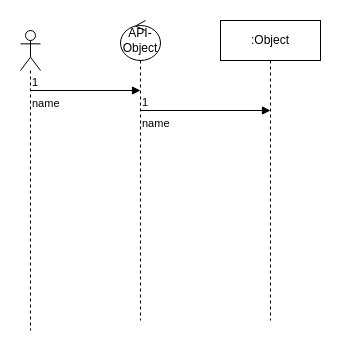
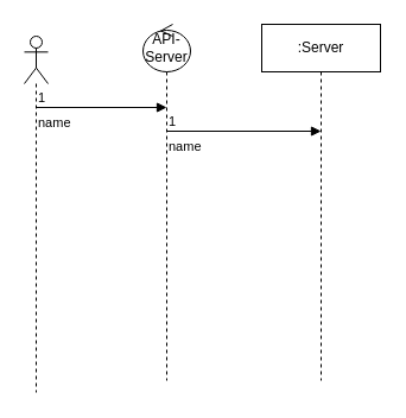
- <mxCell id="3" value="API-Object" style="shape=umlLifeline;perimeter=lifelinePerimeter;whiteSpace=wrap;html=1;container=1;dropTarget=0;collapsible=0;recursiveResize=0;outlineConnect=0;portConstraint=eastwest;newEdgeStyle={&quot;curved&quot;:0,&quot;rounded&quot;:0};participant=umlControl;" vertex="1" parent="1"><mxGeometry x="120" y="20" width="40" height="300" as="geometry" /></mxCell>
+ <mxCell id="3" value="API-Server" style="shape=umlLifeline;perimeter=lifelinePerimeter;whiteSpace=wrap;html=1;container=1;dropTarget=0;collapsible=0;recursiveResize=0;outlineConnect=0;portConstraint=eastwest;newEdgeStyle={&quot;curved&quot;:0,&quot;rounded&quot;:0};participant=umlControl;" vertex="1" parent="1"><mxGeometry x="120" y="20" width="40" height="300" as="geometry" /></mxCell>
- <mxCell id="2" value=":Object" style="shape=umlLifeline;perimeter=lifelinePerimeter;whiteSpace=wrap;html=1;container=1;dropTarget=0;collapsible=0;recursiveResize=0;outlineConnect=0;portConstraint=eastwest;newEdgeStyle={&quot;curved&quot;:0,&quot;rounded&quot;:0};" vertex="1" parent="1"><mxGeometry x="220" y="20" width="100" height="300" as="geometry" /></mxCell>
+ <mxCell id="2" value=":Server" style="shape=umlLifeline;perimeter=lifelinePerimeter;whiteSpace=wrap;html=1;container=1;dropTarget=0;collapsible=0;recursiveResize=0;outlineConnect=0;portConstraint=eastwest;newEdgeStyle={&quot;curved&quot;:0,&quot;rounded&quot;:0};" vertex="1" parent="1"><mxGeometry x="220" y="20" width="100" height="300" as="geometry" /></mxCell>
